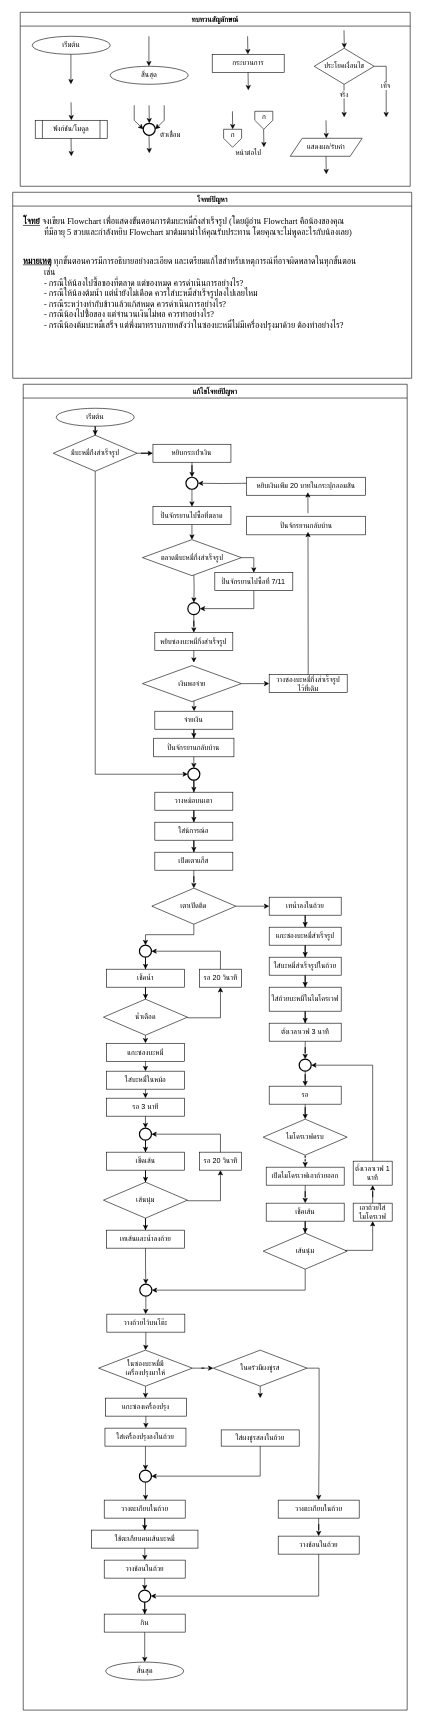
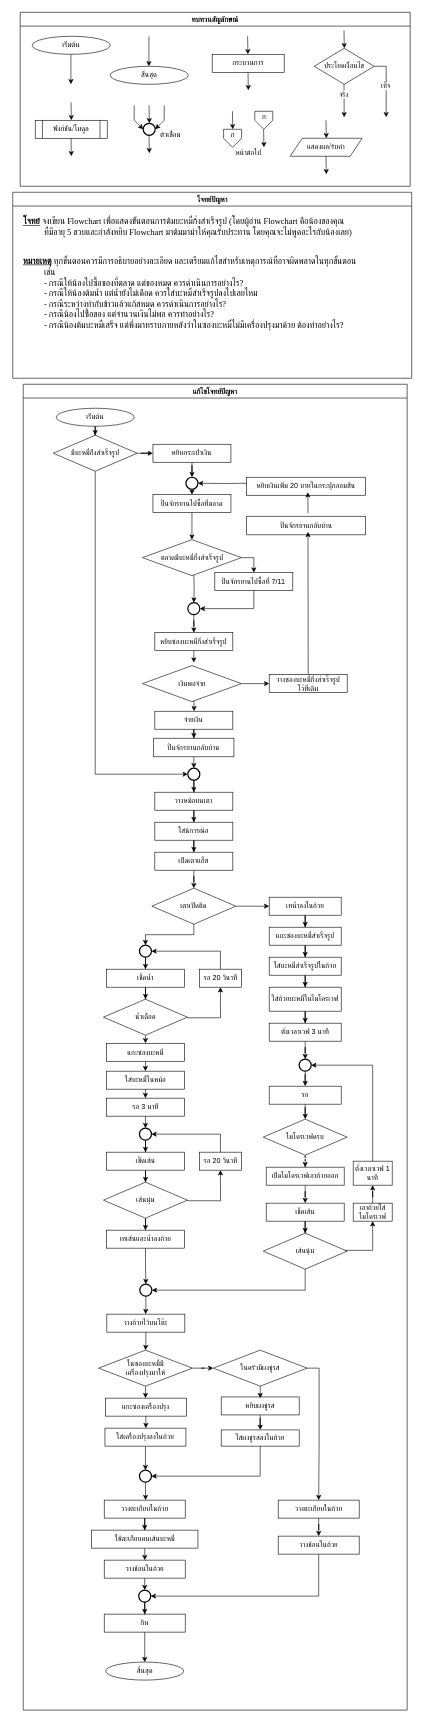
- <mxCell id="42" value="ปั่นจักรยานไปซื้อที่ตลาด" style="rounded=0;whiteSpace=wrap;html=1;" vertex="1" parent="35"><mxGeometry x="216.25" y="204" width="130" height="30" as="geometry" /></mxCell>
+ <mxCell id="42" value="ปั่นจักรยานไปซื้อที่ตลาด" style="rounded=0;whiteSpace=wrap;html=1;" vertex="1" parent="35"><mxGeometry x="216.25" y="184" width="130" height="30" as="geometry" /></mxCell>
+ <mxCell id="149" value="หยิบผงชูรส" style="rounded=0;whiteSpace=wrap;html=1;" vertex="1" parent="35"><mxGeometry x="330" y="1688" width="130" height="30" as="geometry" /></mxCell>
+ <mxCell id="148" value="" style="edgeStyle=orthogonalEdgeStyle;rounded=0;orthogonalLoop=1;jettySize=auto;html=1;entryX=0.5;entryY=0;entryDx=0;entryDy=0;" edge="1" parent="35" source="149" target="152"><mxGeometry relative="1" as="geometry" /></mxCell>
